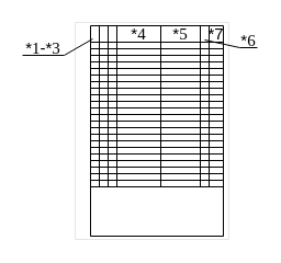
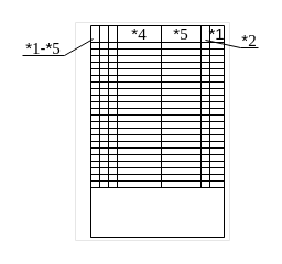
- <mxCell id="16" value="&lt;font face=&quot;Helvetica&quot; style=&quot;font-size: 15px&quot;&gt;*7&lt;/font&gt;" style="text;html=1;strokeColor=none;fillColor=none;align=center;verticalAlign=middle;whiteSpace=wrap;rounded=0;fontFamily=Verdana;fontSize=15;" parent="1" vertex="1"><mxGeometry x="191" y="24" width="11" height="11" as="geometry" /></mxCell>
+ <mxCell id="16" value="&lt;font face=&quot;Helvetica&quot; style=&quot;font-size: 15px&quot;&gt;*1&lt;/font&gt;" style="text;html=1;strokeColor=none;fillColor=none;align=center;verticalAlign=middle;whiteSpace=wrap;rounded=0;fontFamily=Verdana;fontSize=15;" parent="1" vertex="1"><mxGeometry x="191" y="24" width="11" height="11" as="geometry" /></mxCell>
- <mxCell id="58" value="&lt;font face=&quot;Helvetica&quot; style=&quot;font-size: 15px;&quot;&gt;*&lt;/font&gt;6" style="text;html=1;strokeColor=none;fillColor=none;align=center;verticalAlign=middle;whiteSpace=wrap;rounded=0;fontFamily=Verdana;fontSize=15;" vertex="1" parent="1"><mxGeometry x="218" y="29" width="16" height="14" as="geometry" /></mxCell>
+ <mxCell id="58" value="&lt;font face=&quot;Helvetica&quot; style=&quot;font-size: 15px;&quot;&gt;*&lt;/font&gt;2" style="text;html=1;strokeColor=none;fillColor=none;align=center;verticalAlign=middle;whiteSpace=wrap;rounded=0;fontFamily=Verdana;fontSize=15;" vertex="1" parent="1"><mxGeometry x="218" y="29" width="16" height="14" as="geometry" /></mxCell>
- <mxCell id="15" value="&lt;p style=&quot;line-height: 120%&quot;&gt;&lt;font face=&quot;Helvetica&quot; style=&quot;font-size: 15px&quot;&gt;*&lt;/font&gt;1&lt;font face=&quot;Helvetica&quot;&gt;-*&lt;/font&gt;3&lt;/p&gt;" style="text;html=1;strokeColor=none;fillColor=none;align=center;verticalAlign=middle;whiteSpace=wrap;rounded=0;fontFamily=Verdana;fontSize=15;" parent="1" vertex="1"><mxGeometry x="20" y="36" width="38" height="14" as="geometry" /></mxCell>
+ <mxCell id="15" value="&lt;p style=&quot;line-height: 120%&quot;&gt;&lt;font face=&quot;Helvetica&quot; style=&quot;font-size: 15px&quot;&gt;*&lt;/font&gt;1&lt;font face=&quot;Helvetica&quot;&gt;-*&lt;/font&gt;5&lt;/p&gt;" style="text;html=1;strokeColor=none;fillColor=none;align=center;verticalAlign=middle;whiteSpace=wrap;rounded=0;fontFamily=Verdana;fontSize=15;" parent="1" vertex="1"><mxGeometry x="20" y="36" width="38" height="14" as="geometry" /></mxCell>
